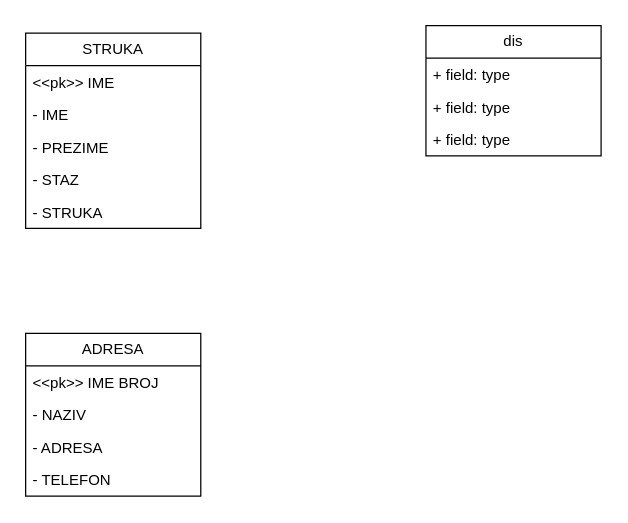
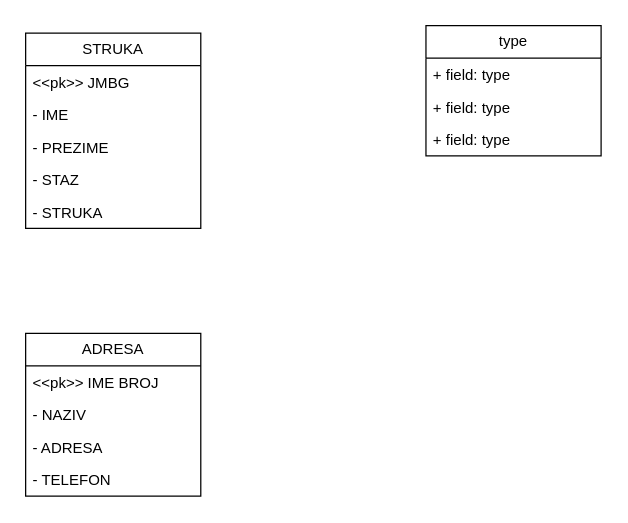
- <mxCell id="13" value="dis" style="swimlane;fontStyle=0;childLayout=stackLayout;horizontal=1;startSize=26;fillColor=none;horizontalStack=0;resizeParent=1;resizeParentMax=0;resizeLast=0;collapsible=1;marginBottom=0;whiteSpace=wrap;html=1;" vertex="1" parent="1"><mxGeometry x="340" y="20" width="140" height="104" as="geometry" /></mxCell>
+ <mxCell id="13" value="type" style="swimlane;fontStyle=0;childLayout=stackLayout;horizontal=1;startSize=26;fillColor=none;horizontalStack=0;resizeParent=1;resizeParentMax=0;resizeLast=0;collapsible=1;marginBottom=0;whiteSpace=wrap;html=1;" vertex="1" parent="1"><mxGeometry x="340" y="20" width="140" height="104" as="geometry" /></mxCell>
- <mxCell id="3" value="&amp;lt;&amp;lt;pk&amp;gt;&amp;gt; IME&lt;span style=&quot;white-space: pre;&quot;&gt;&#09;&lt;/span&gt;" style="text;strokeColor=none;fillColor=none;align=left;verticalAlign=top;spacingLeft=4;spacingRight=4;overflow=hidden;rotatable=0;points=[[0,0.5],[1,0.5]];portConstraint=eastwest;whiteSpace=wrap;html=1;" vertex="1" parent="2"><mxGeometry y="26" width="140" height="26" as="geometry" /></mxCell>
+ <mxCell id="3" value="&amp;lt;&amp;lt;pk&amp;gt;&amp;gt; JMBG&lt;span style=&quot;white-space: pre;&quot;&gt;&#09;&lt;/span&gt;" style="text;strokeColor=none;fillColor=none;align=left;verticalAlign=top;spacingLeft=4;spacingRight=4;overflow=hidden;rotatable=0;points=[[0,0.5],[1,0.5]];portConstraint=eastwest;whiteSpace=wrap;html=1;" vertex="1" parent="2"><mxGeometry y="26" width="140" height="26" as="geometry" /></mxCell>
